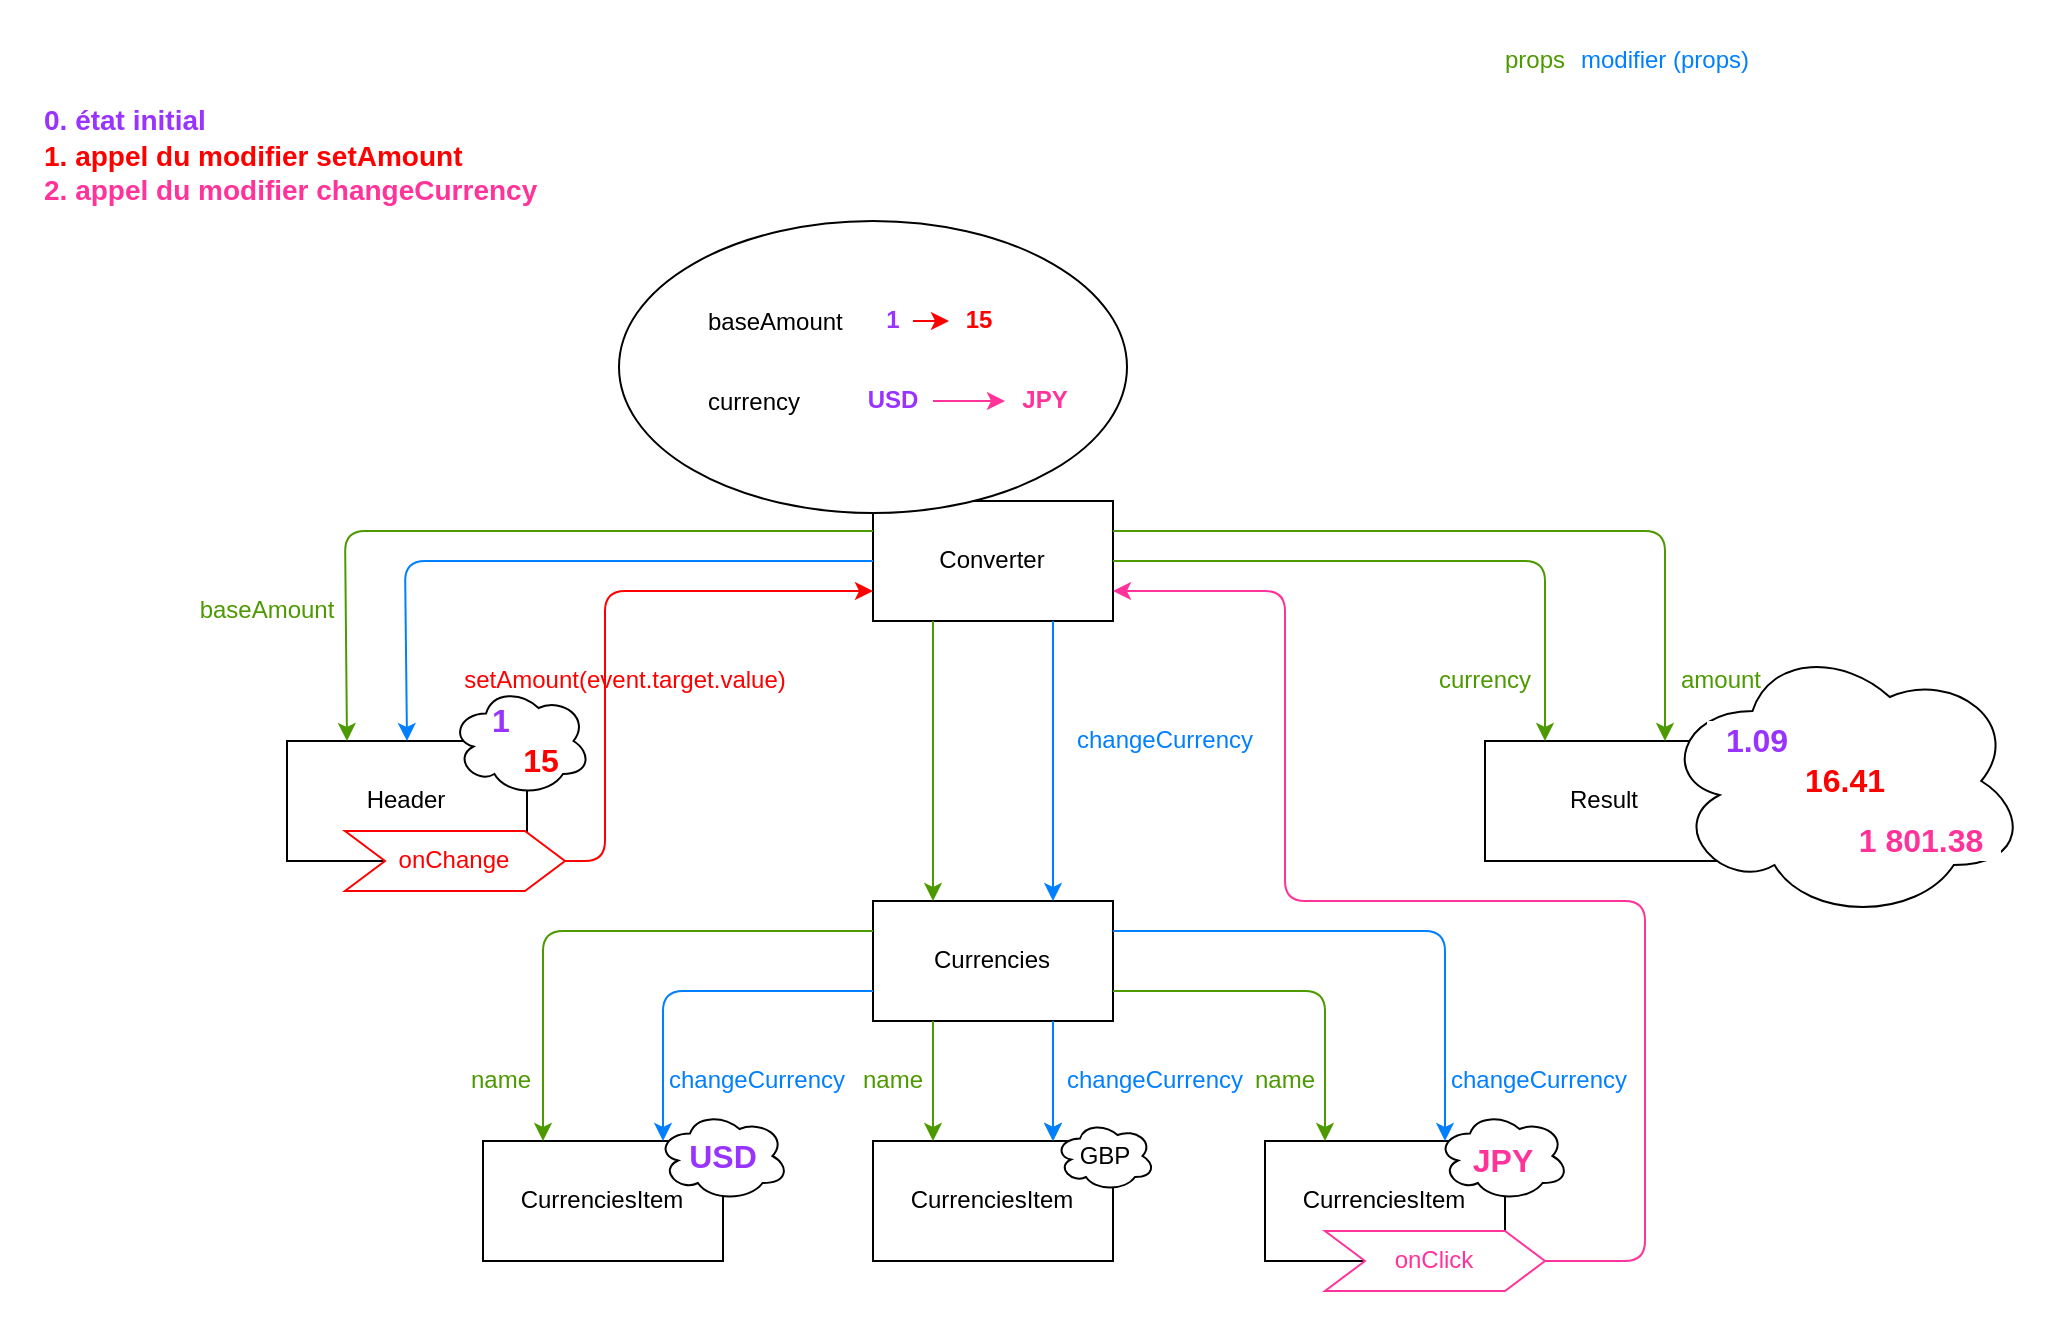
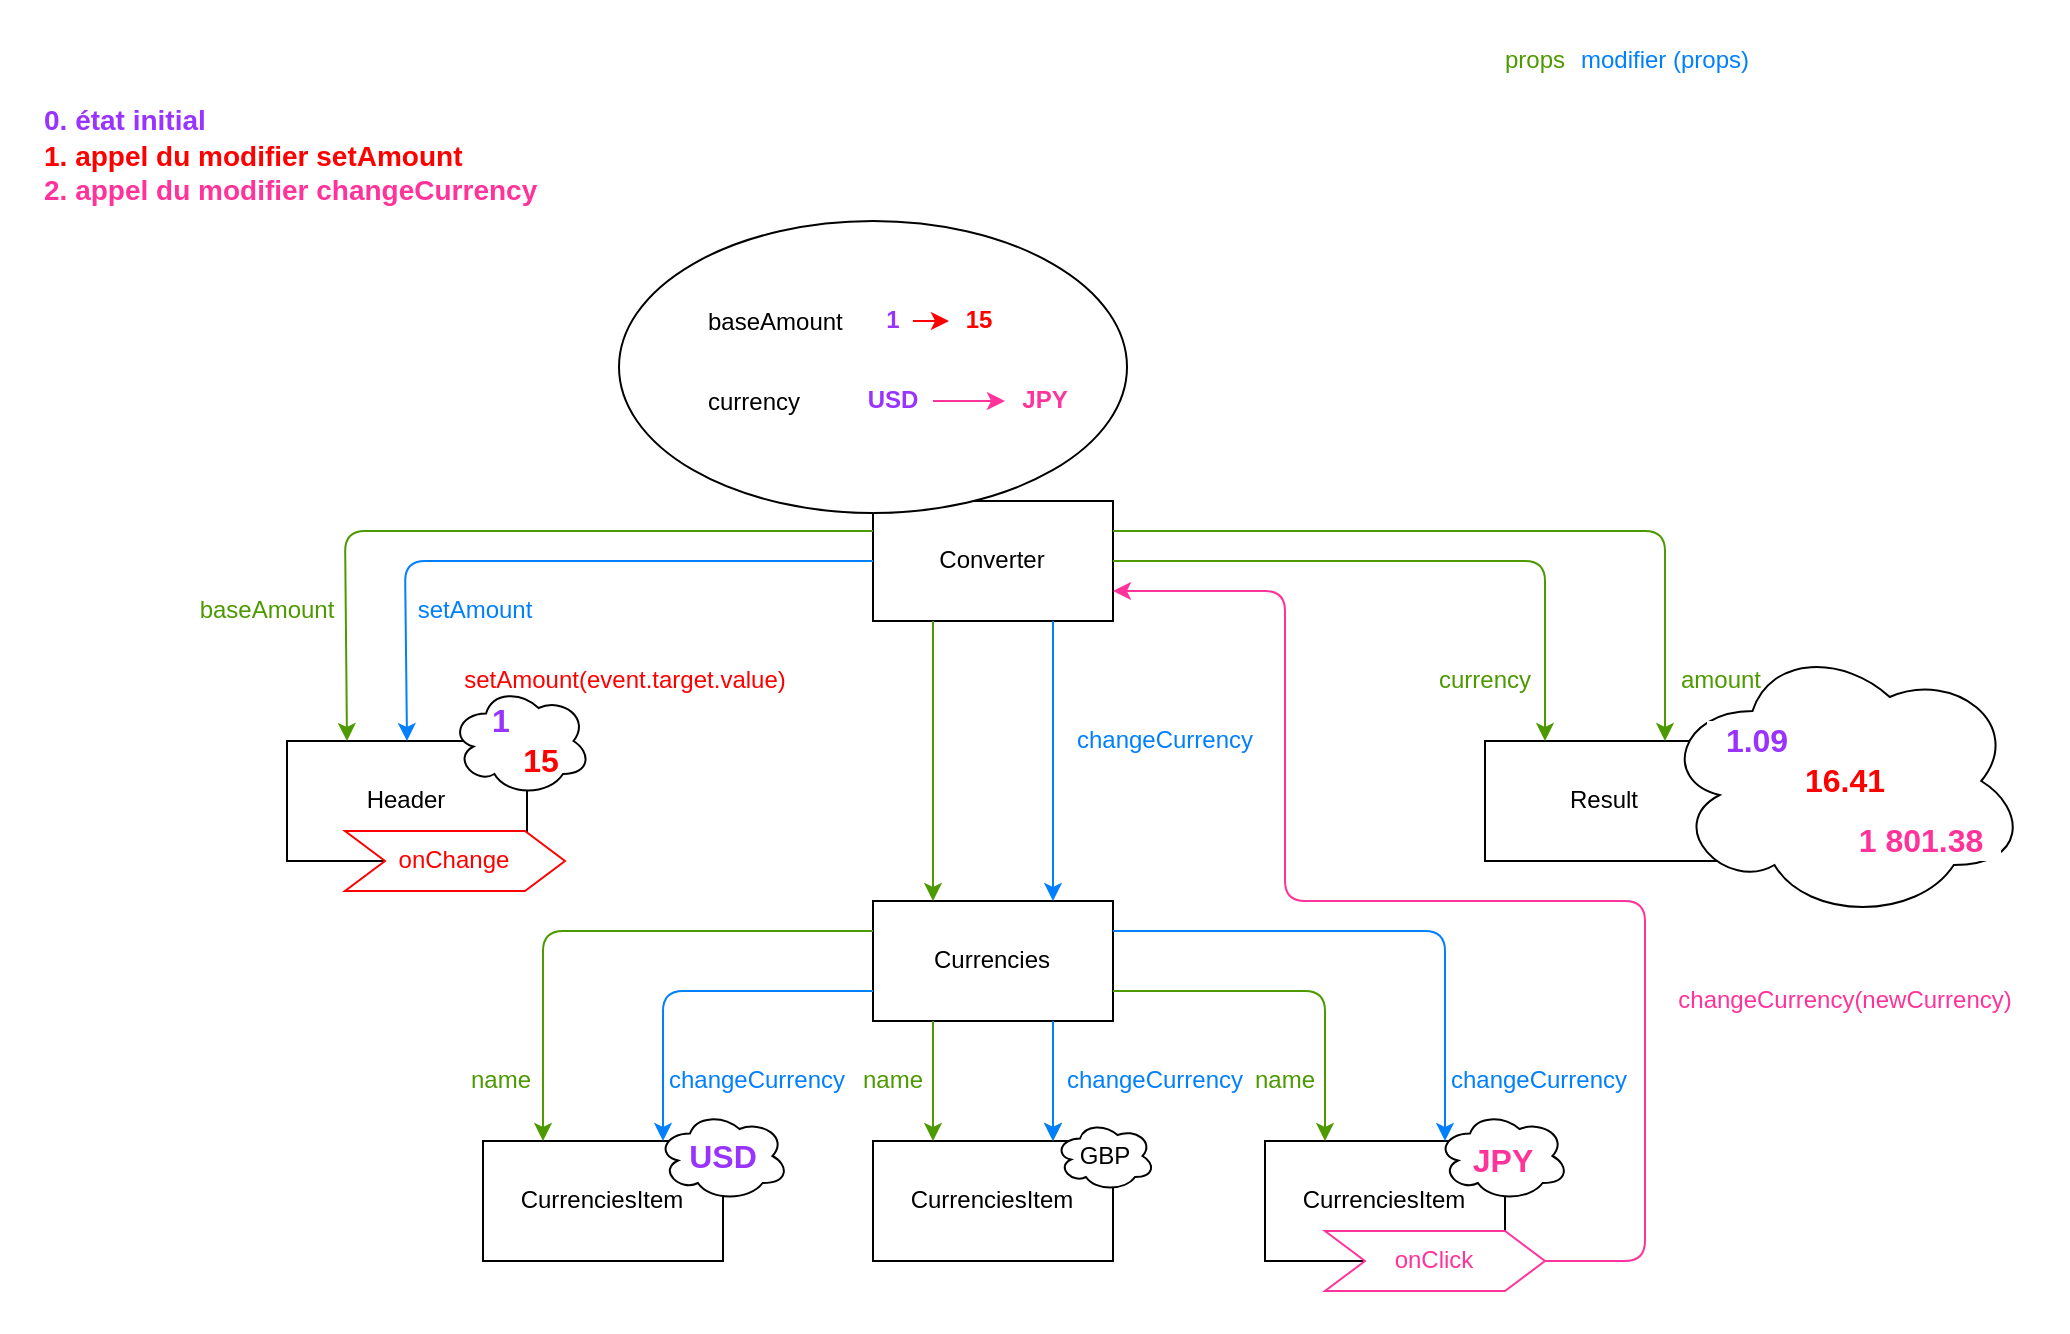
+ <mxCell id="9" value="setAmount" style="text;html=1;align=center;verticalAlign=middle;resizable=0;points=[];autosize=1;strokeColor=none;fillColor=none;fontColor=#007FFF;" parent="1" vertex="1"><mxGeometry x="202" y="295" width="70" height="20" as="geometry" /></mxCell>
- <mxCell id="10" value="" style="endArrow=classic;html=1;fontColor=#4D9900;strokeColor=#FF0000;exitX=1;exitY=0.5;exitDx=0;exitDy=0;entryX=0;entryY=0.75;entryDx=0;entryDy=0;" parent="1" source="11" target="2" edge="1"><mxGeometry width="50" height="50" relative="1" as="geometry"><mxPoint x="472" y="440" as="sourcePoint" /><mxPoint x="522" y="390" as="targetPoint" /><Array as="points"><mxPoint x="302" y="430" /><mxPoint x="302" y="295" /></Array></mxGeometry></mxCell>
+ <mxCell id="36" value="changeCurrency(newCurrency)" style="text;html=1;align=center;verticalAlign=middle;resizable=0;points=[];autosize=1;strokeColor=none;fillColor=none;fontColor=#FF3399;" parent="1" vertex="1"><mxGeometry x="831.5" y="490" width="180" height="20" as="geometry" /></mxCell>
